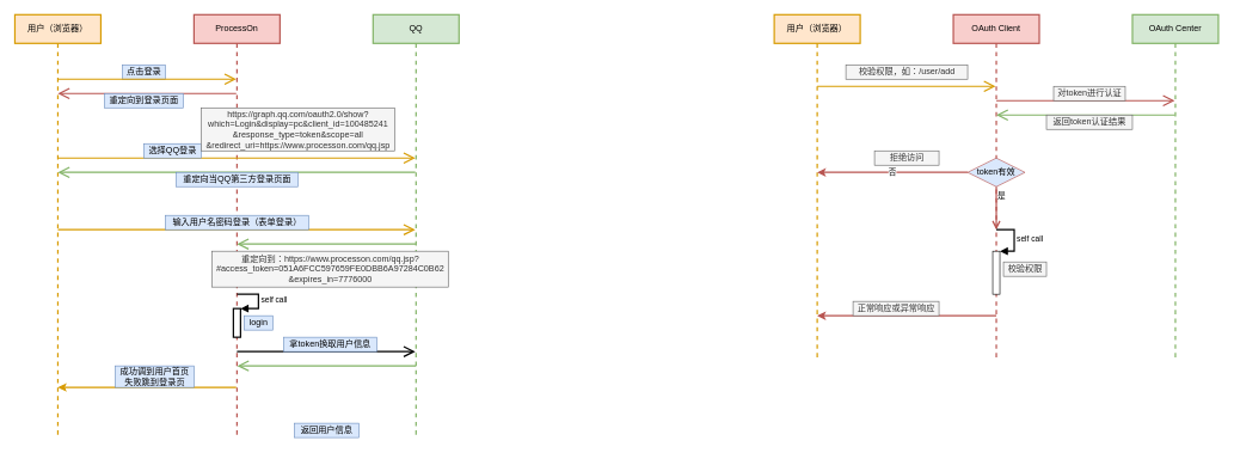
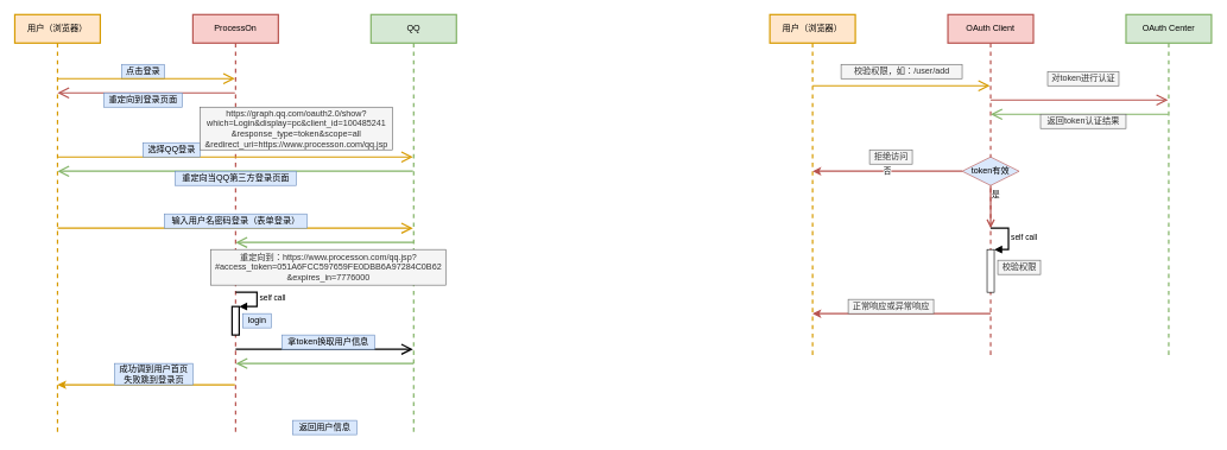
- <mxCell id="37" value="对token进行认证" style="text;html=1;align=center;verticalAlign=middle;resizable=0;points=[];autosize=1;fillColor=#f5f5f5;strokeColor=#666666;fontColor=#333333;" parent="1" vertex="1"><mxGeometry x="1470" y="120" width="100" height="20" as="geometry" /></mxCell>
+ <mxCell id="37" value="对token进行认证" style="text;html=1;align=center;verticalAlign=middle;resizable=0;points=[];autosize=1;fillColor=#f5f5f5;strokeColor=#666666;fontColor=#333333;" parent="1" vertex="1"><mxGeometry x="1470" y="100" width="100" height="20" as="geometry" /></mxCell>
- <mxCell id="41" value="拒绝访问" style="text;html=1;align=center;verticalAlign=middle;resizable=0;points=[];autosize=1;fillColor=#f5f5f5;strokeColor=#666666;fontColor=#333333;" parent="1" vertex="1"><mxGeometry x="1220" y="210" width="90" height="20" as="geometry" /></mxCell>
+ <mxCell id="41" value="拒绝访问" style="text;html=1;align=center;verticalAlign=middle;resizable=0;points=[];autosize=1;fillColor=#f5f5f5;strokeColor=#666666;fontColor=#333333;" parent="1" vertex="1"><mxGeometry x="1220" y="210" width="60" height="20" as="geometry" /></mxCell>
